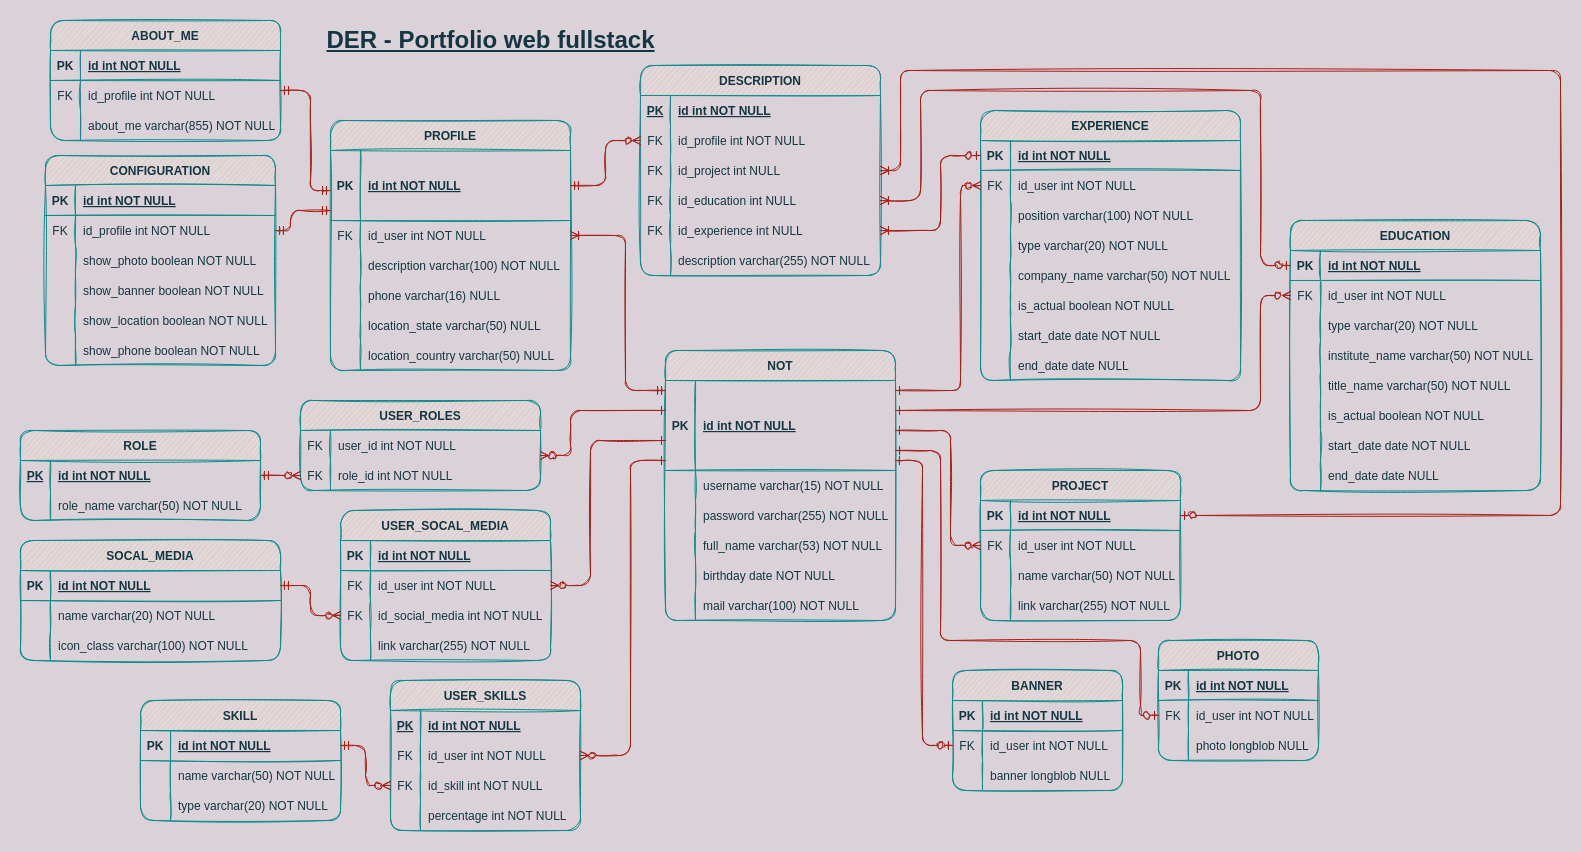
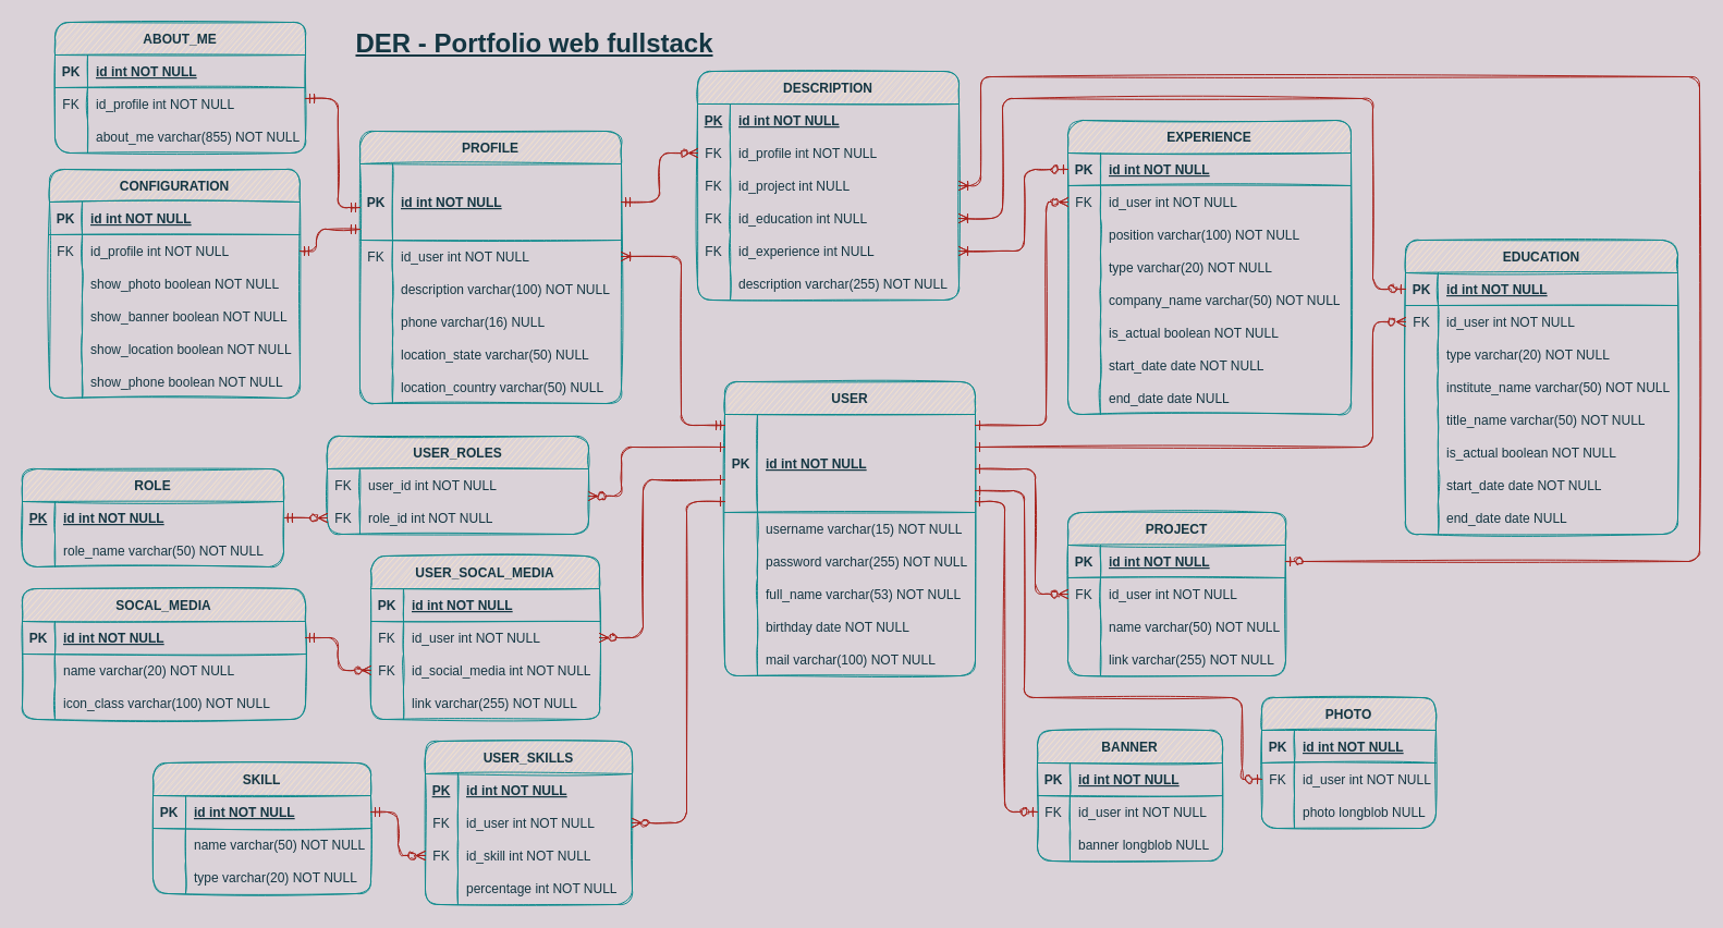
- <mxCell id="121" value="NOT" style="shape=table;startSize=30;container=1;collapsible=1;childLayout=tableLayout;fixedRows=1;rowLines=0;fontStyle=1;align=center;resizeLast=1;fillColor=#FAE5C7;strokeColor=#0F8B8D;fontColor=#143642;rounded=1;sketch=1;" parent="1" vertex="1"><mxGeometry x="665" y="350" width="230" height="270" as="geometry"><mxRectangle x="150" y="110" width="60" height="30" as="alternateBounds" /></mxGeometry></mxCell>
+ <mxCell id="121" value="USER" style="shape=table;startSize=30;container=1;collapsible=1;childLayout=tableLayout;fixedRows=1;rowLines=0;fontStyle=1;align=center;resizeLast=1;fillColor=#FAE5C7;strokeColor=#0F8B8D;fontColor=#143642;rounded=1;sketch=1;" parent="1" vertex="1"><mxGeometry x="665" y="350" width="230" height="270" as="geometry"><mxRectangle x="150" y="110" width="60" height="30" as="alternateBounds" /></mxGeometry></mxCell>
